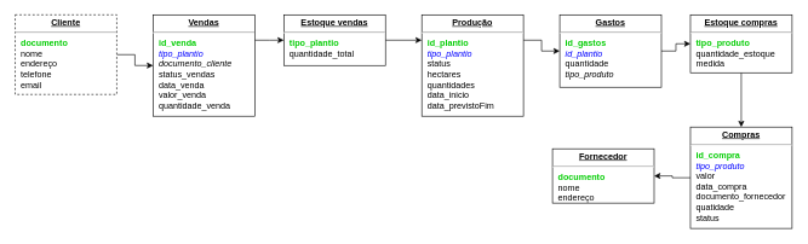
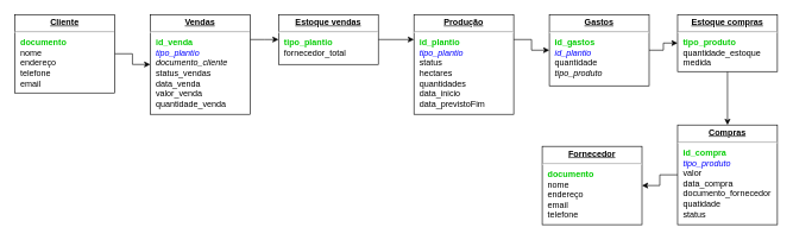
- <mxCell id="11" value="&lt;p style=&quot;margin: 0px ; margin-top: 4px ; text-align: center ; text-decoration: underline&quot;&gt;&lt;b&gt;Estoque vendas&lt;/b&gt;&lt;/p&gt;&lt;hr&gt;&lt;p style=&quot;margin: 0px ; margin-left: 8px&quot;&gt;&lt;b&gt;&lt;font color=&quot;#00cc00&quot;&gt;tipo_plantio&lt;/font&gt;&lt;/b&gt;&lt;/p&gt;&lt;p style=&quot;margin: 0px ; margin-left: 8px&quot;&gt;quantidade_total&lt;/p&gt;&lt;p style=&quot;margin: 0px ; margin-left: 8px&quot;&gt;&lt;br&gt;&lt;/p&gt;" style="verticalAlign=top;align=left;overflow=fill;fontSize=12;fontFamily=Helvetica;html=1;rounded=0;shadow=0;comic=0;labelBackgroundColor=none;strokeColor=#000000;strokeWidth=1;fillColor=#ffffff;" vertex="1" parent="1"><mxGeometry x="390" y="20" width="140" height="70" as="geometry" /></mxCell>
+ <mxCell id="11" value="&lt;p style=&quot;margin: 0px ; margin-top: 4px ; text-align: center ; text-decoration: underline&quot;&gt;&lt;b&gt;Estoque vendas&lt;/b&gt;&lt;/p&gt;&lt;hr&gt;&lt;p style=&quot;margin: 0px ; margin-left: 8px&quot;&gt;&lt;b&gt;&lt;font color=&quot;#00cc00&quot;&gt;tipo_plantio&lt;/font&gt;&lt;/b&gt;&lt;/p&gt;&lt;p style=&quot;margin: 0px ; margin-left: 8px&quot;&gt;fornecedor_total&lt;/p&gt;&lt;p style=&quot;margin: 0px ; margin-left: 8px&quot;&gt;&lt;br&gt;&lt;/p&gt;" style="verticalAlign=top;align=left;overflow=fill;fontSize=12;fontFamily=Helvetica;html=1;rounded=0;shadow=0;comic=0;labelBackgroundColor=none;strokeColor=#000000;strokeWidth=1;fillColor=#ffffff;" vertex="1" parent="1"><mxGeometry x="390" y="20" width="140" height="70" as="geometry" /></mxCell>
- <mxCell id="5" value="&lt;p style=&quot;margin: 0px ; margin-top: 4px ; text-align: center ; text-decoration: underline&quot;&gt;&lt;b&gt;Cliente&lt;/b&gt;&lt;/p&gt;&lt;hr&gt;&lt;p style=&quot;margin: 0px ; margin-left: 8px&quot;&gt;&lt;span&gt;&lt;b&gt;&lt;font color=&quot;#00cc00&quot;&gt;documento&lt;/font&gt;&lt;/b&gt;&lt;/span&gt;&lt;/p&gt;&lt;p style=&quot;margin: 0px ; margin-left: 8px&quot;&gt;&lt;span&gt;nome&lt;/span&gt;&lt;/p&gt;&lt;p style=&quot;margin: 0px ; margin-left: 8px&quot;&gt;&lt;span&gt;endereço&lt;/span&gt;&lt;/p&gt;&lt;p style=&quot;margin: 0px ; margin-left: 8px&quot;&gt;&lt;span&gt;telefone&lt;/span&gt;&lt;/p&gt;&lt;p style=&quot;margin: 0px ; margin-left: 8px&quot;&gt;&lt;span&gt;email&lt;/span&gt;&lt;/p&gt;&lt;p style=&quot;margin: 0px ; margin-left: 8px&quot;&gt;&lt;br&gt;&lt;/p&gt;" style="verticalAlign=top;align=left;overflow=fill;fontSize=12;fontFamily=Helvetica;html=1;rounded=0;shadow=0;comic=0;labelBackgroundColor=none;strokeColor=#000000;strokeWidth=1;fillColor=#ffffff;dashed=1;" vertex="1" parent="1"><mxGeometry x="20" y="20" width="140" height="110" as="geometry" /></mxCell>
+ <mxCell id="5" value="&lt;p style=&quot;margin: 0px ; margin-top: 4px ; text-align: center ; text-decoration: underline&quot;&gt;&lt;b&gt;Cliente&lt;/b&gt;&lt;/p&gt;&lt;hr&gt;&lt;p style=&quot;margin: 0px ; margin-left: 8px&quot;&gt;&lt;span&gt;&lt;b&gt;&lt;font color=&quot;#00cc00&quot;&gt;documento&lt;/font&gt;&lt;/b&gt;&lt;/span&gt;&lt;/p&gt;&lt;p style=&quot;margin: 0px ; margin-left: 8px&quot;&gt;&lt;span&gt;nome&lt;/span&gt;&lt;/p&gt;&lt;p style=&quot;margin: 0px ; margin-left: 8px&quot;&gt;&lt;span&gt;endereço&lt;/span&gt;&lt;/p&gt;&lt;p style=&quot;margin: 0px ; margin-left: 8px&quot;&gt;&lt;span&gt;telefone&lt;/span&gt;&lt;/p&gt;&lt;p style=&quot;margin: 0px ; margin-left: 8px&quot;&gt;&lt;span&gt;email&lt;/span&gt;&lt;/p&gt;&lt;p style=&quot;margin: 0px ; margin-left: 8px&quot;&gt;&lt;br&gt;&lt;/p&gt;" style="verticalAlign=top;align=left;overflow=fill;fontSize=12;fontFamily=Helvetica;html=1;rounded=0;shadow=0;comic=0;labelBackgroundColor=none;strokeColor=#000000;strokeWidth=1;fillColor=#ffffff;" vertex="1" parent="1"><mxGeometry x="20" y="20" width="140" height="110" as="geometry" /></mxCell>
- <mxCell id="12" value="&lt;p style=&quot;margin: 0px ; margin-top: 4px ; text-align: center ; text-decoration: underline&quot;&gt;&lt;b&gt;Fornecedor&lt;/b&gt;&lt;/p&gt;&lt;hr&gt;&lt;p style=&quot;margin: 0px ; margin-left: 8px&quot;&gt;&lt;b&gt;&lt;font color=&quot;#00cc00&quot;&gt;documento&lt;/font&gt;&lt;/b&gt;&lt;/p&gt;&lt;p style=&quot;margin: 0px ; margin-left: 8px&quot;&gt;nome&lt;/p&gt;&lt;p style=&quot;margin: 0px ; margin-left: 8px&quot;&gt;endereço&lt;/p&gt;&lt;p style=&quot;margin: 0px ; margin-left: 8px&quot;&gt;email&lt;/p&gt;&lt;p style=&quot;margin: 0px ; margin-left: 8px&quot;&gt;telefone&lt;/p&gt;&lt;p style=&quot;margin: 0px ; margin-left: 8px&quot;&gt;&lt;br&gt;&lt;/p&gt;" style="verticalAlign=top;align=left;overflow=fill;fontSize=12;fontFamily=Helvetica;html=1;rounded=0;shadow=0;comic=0;labelBackgroundColor=none;strokeColor=#000000;strokeWidth=1;fillColor=#ffffff;" vertex="1" parent="1"><mxGeometry x="760" y="205" width="140" height="75" as="geometry" /></mxCell>
+ <mxCell id="12" value="&lt;p style=&quot;margin: 0px ; margin-top: 4px ; text-align: center ; text-decoration: underline&quot;&gt;&lt;b&gt;Fornecedor&lt;/b&gt;&lt;/p&gt;&lt;hr&gt;&lt;p style=&quot;margin: 0px ; margin-left: 8px&quot;&gt;&lt;b&gt;&lt;font color=&quot;#00cc00&quot;&gt;documento&lt;/font&gt;&lt;/b&gt;&lt;/p&gt;&lt;p style=&quot;margin: 0px ; margin-left: 8px&quot;&gt;nome&lt;/p&gt;&lt;p style=&quot;margin: 0px ; margin-left: 8px&quot;&gt;endereço&lt;/p&gt;&lt;p style=&quot;margin: 0px ; margin-left: 8px&quot;&gt;email&lt;/p&gt;&lt;p style=&quot;margin: 0px ; margin-left: 8px&quot;&gt;telefone&lt;/p&gt;&lt;p style=&quot;margin: 0px ; margin-left: 8px&quot;&gt;&lt;br&gt;&lt;/p&gt;" style="verticalAlign=top;align=left;overflow=fill;fontSize=12;fontFamily=Helvetica;html=1;rounded=0;shadow=0;comic=0;labelBackgroundColor=none;strokeColor=#000000;strokeWidth=1;fillColor=#ffffff;" vertex="1" parent="1"><mxGeometry x="760" y="205" width="140" height="110" as="geometry" /></mxCell>
